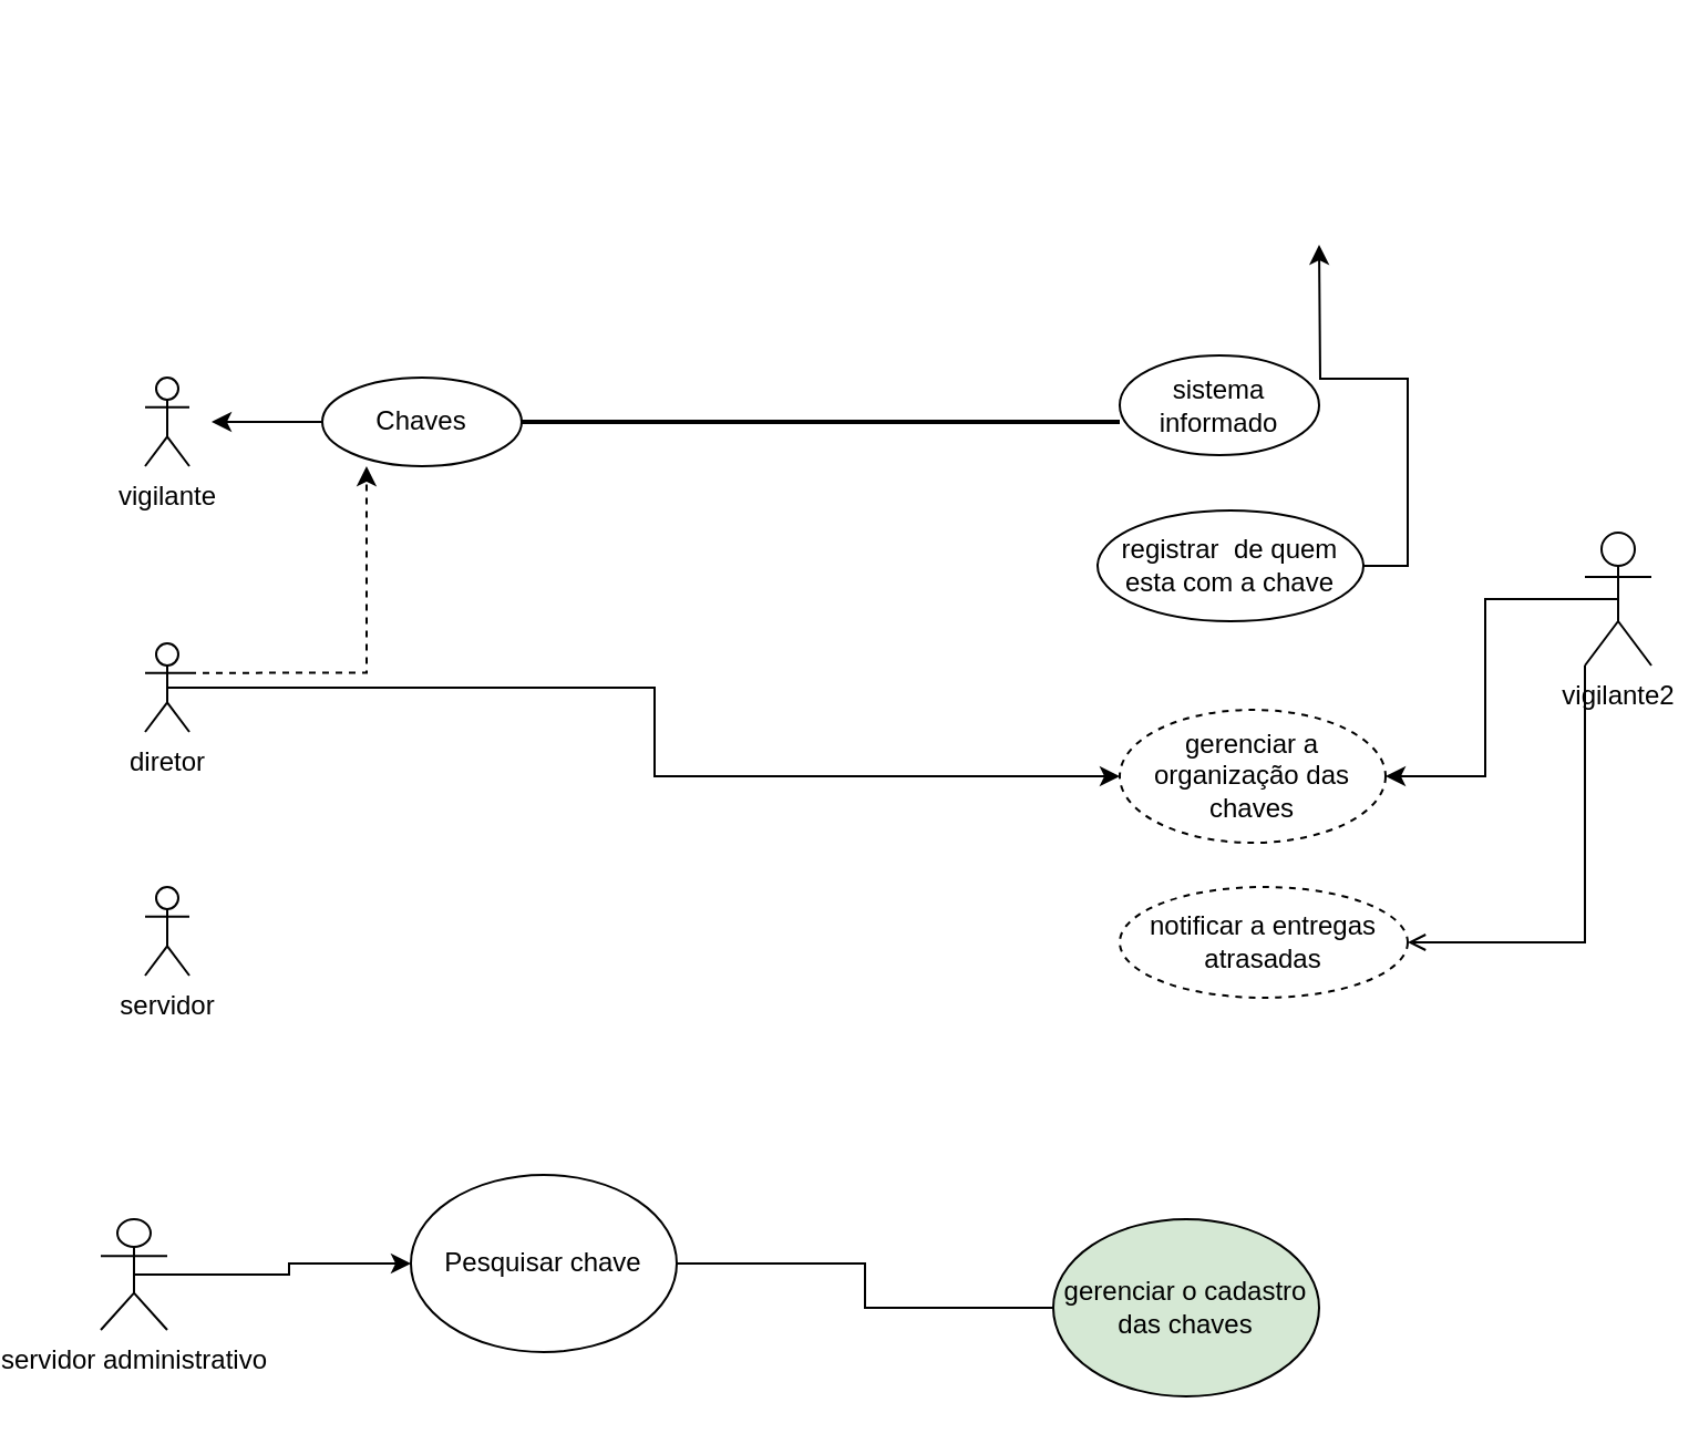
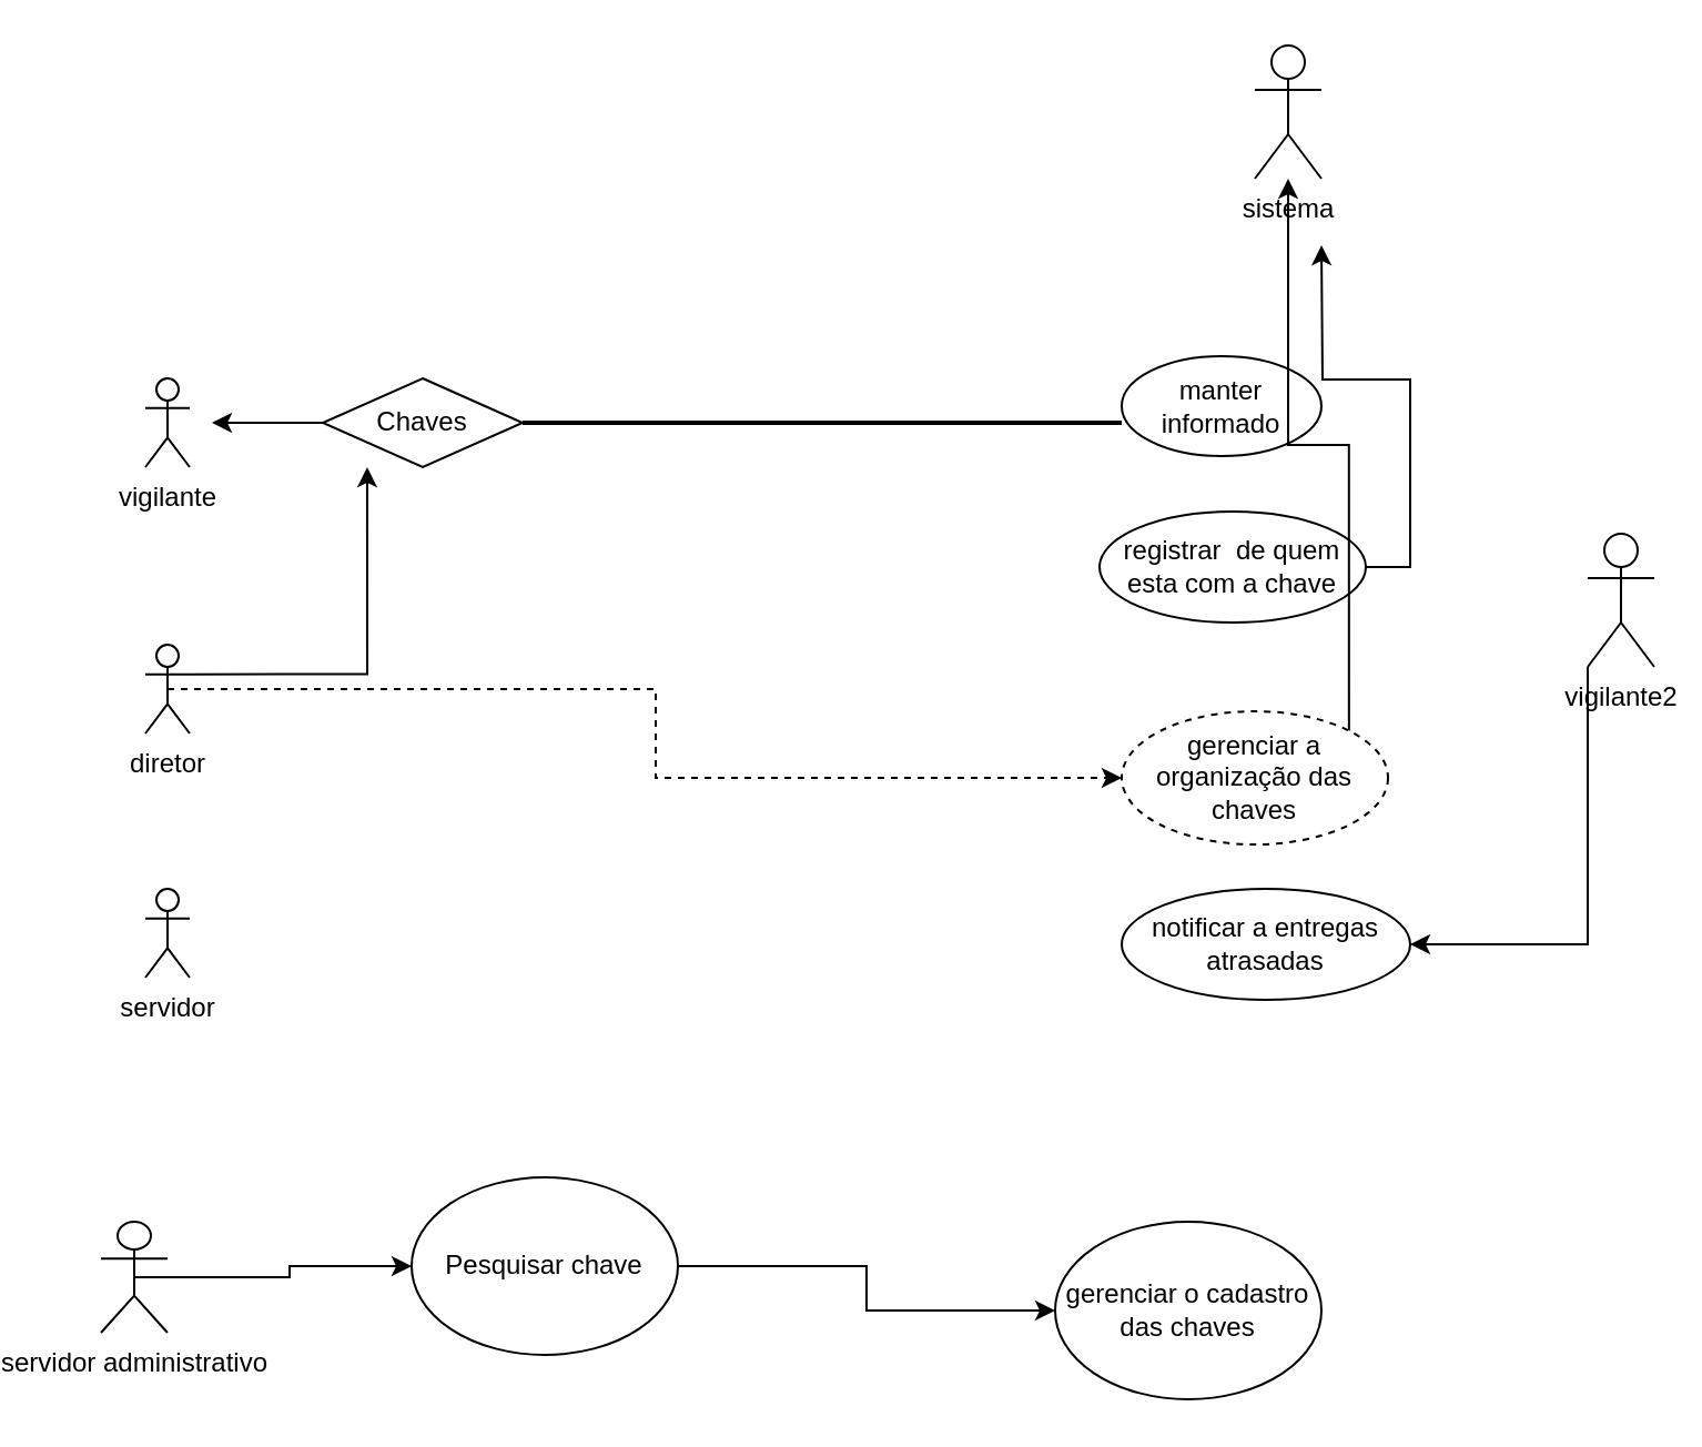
+ <mxCell id="3" value="sistema" style="shape=umlActor;verticalLabelPosition=bottom;verticalAlign=top;html=1;outlineConnect=0;" vertex="1" parent="1"><mxGeometry x="540" y="20" width="30" height="60" as="geometry" /></mxCell>
- <mxCell id="7" value="sistema informado" style="ellipse;whiteSpace=wrap;html=1;" vertex="1" parent="1"><mxGeometry x="480" y="160" width="90" height="45" as="geometry" /></mxCell>
+ <mxCell id="7" value="manter informado" style="ellipse;whiteSpace=wrap;html=1;" vertex="1" parent="1"><mxGeometry x="480" y="160" width="90" height="45" as="geometry" /></mxCell>
- <mxCell id="5" value="Chaves" style="ellipse;whiteSpace=wrap;html=1;" vertex="1" parent="1"><mxGeometry x="120" y="170" width="90" height="40" as="geometry" /></mxCell>
+ <mxCell id="5" value="Chaves" style="rhombus;whiteSpace=wrap;html=1;" vertex="1" parent="1"><mxGeometry x="120" y="170" width="90" height="40" as="geometry" /></mxCell>
+ <mxCell id="12" style="edgeStyle=orthogonalEdgeStyle;rounded=0;orthogonalLoop=1;jettySize=auto;html=1;exitX=1;exitY=0;exitDx=0;exitDy=0;" edge="1" parent="1" source="13" target="3"><mxGeometry relative="1" as="geometry" /></mxCell>
- <mxCell id="16" style="edgeStyle=orthogonalEdgeStyle;rounded=0;orthogonalLoop=1;jettySize=auto;html=1;exitX=1;exitY=0.333;exitDx=0;exitDy=0;exitPerimeter=0;entryX=0.222;entryY=1;entryDx=0;entryDy=0;entryPerimeter=0;dashed=1;" edge="1" parent="1" source="11" target="5"><mxGeometry relative="1" as="geometry" /></mxCell>
+ <mxCell id="16" style="edgeStyle=orthogonalEdgeStyle;rounded=0;orthogonalLoop=1;jettySize=auto;html=1;exitX=1;exitY=0.333;exitDx=0;exitDy=0;exitPerimeter=0;entryX=0.222;entryY=1;entryDx=0;entryDy=0;entryPerimeter=0;" edge="1" parent="1" source="11" target="5"><mxGeometry relative="1" as="geometry" /></mxCell>
- <mxCell id="22" style="edgeStyle=orthogonalEdgeStyle;rounded=0;orthogonalLoop=1;jettySize=auto;html=1;exitX=0.5;exitY=0.5;exitDx=0;exitDy=0;exitPerimeter=0;entryX=1;entryY=0.5;entryDx=0;entryDy=0;" edge="1" parent="1" source="24" target="13"><mxGeometry relative="1" as="geometry" /></mxCell>
- <mxCell id="10" style="edgeStyle=orthogonalEdgeStyle;rounded=0;orthogonalLoop=1;jettySize=auto;html=1;exitX=0.5;exitY=0.5;exitDx=0;exitDy=0;exitPerimeter=0;" edge="1" parent="1" source="11" target="13"><mxGeometry relative="1" as="geometry" /></mxCell>
+ <mxCell id="10" style="edgeStyle=orthogonalEdgeStyle;rounded=0;orthogonalLoop=1;jettySize=auto;html=1;exitX=0.5;exitY=0.5;exitDx=0;exitDy=0;exitPerimeter=0;dashed=1;" edge="1" parent="1" source="11" target="13"><mxGeometry relative="1" as="geometry" /></mxCell>
- <mxCell id="14" value="notificar a entregas atrasadas" style="ellipse;whiteSpace=wrap;html=1;dashed=1;" vertex="1" parent="1"><mxGeometry x="480" y="400" width="130" height="50" as="geometry" /></mxCell>
+ <mxCell id="14" value="notificar a entregas atrasadas" style="ellipse;whiteSpace=wrap;html=1;" vertex="1" parent="1"><mxGeometry x="480" y="400" width="130" height="50" as="geometry" /></mxCell>
- <mxCell id="23" style="edgeStyle=orthogonalEdgeStyle;rounded=0;orthogonalLoop=1;jettySize=auto;html=1;exitX=0;exitY=1;exitDx=0;exitDy=0;exitPerimeter=0;entryX=1;entryY=0.5;entryDx=0;entryDy=0;endArrow=open;" edge="1" parent="1" source="24" target="14"><mxGeometry relative="1" as="geometry" /></mxCell>
+ <mxCell id="23" style="edgeStyle=orthogonalEdgeStyle;rounded=0;orthogonalLoop=1;jettySize=auto;html=1;exitX=0;exitY=1;exitDx=0;exitDy=0;exitPerimeter=0;entryX=1;entryY=0.5;entryDx=0;entryDy=0;" edge="1" parent="1" source="24" target="14"><mxGeometry relative="1" as="geometry" /></mxCell>
- <mxCell id="17" style="edgeStyle=orthogonalEdgeStyle;rounded=0;orthogonalLoop=1;jettySize=auto;html=1;exitX=1;exitY=0.5;exitDx=0;exitDy=0;entryX=0;entryY=0.5;entryDx=0;entryDy=0;endArrow=none;" edge="1" parent="1" source="18" target="21"><mxGeometry relative="1" as="geometry" /></mxCell>
+ <mxCell id="17" style="edgeStyle=orthogonalEdgeStyle;rounded=0;orthogonalLoop=1;jettySize=auto;html=1;exitX=1;exitY=0.5;exitDx=0;exitDy=0;entryX=0;entryY=0.5;entryDx=0;entryDy=0;" edge="1" parent="1" source="18" target="21"><mxGeometry relative="1" as="geometry" /></mxCell>
- <mxCell id="21" value="gerenciar o cadastro das chaves" style="ellipse;whiteSpace=wrap;html=1;fillColor=#d5e8d4;" vertex="1" parent="1"><mxGeometry x="450" y="550" width="120" height="80" as="geometry" /></mxCell>
+ <mxCell id="21" value="gerenciar o cadastro das chaves" style="ellipse;whiteSpace=wrap;html=1;" vertex="1" parent="1"><mxGeometry x="450" y="550" width="120" height="80" as="geometry" /></mxCell>
